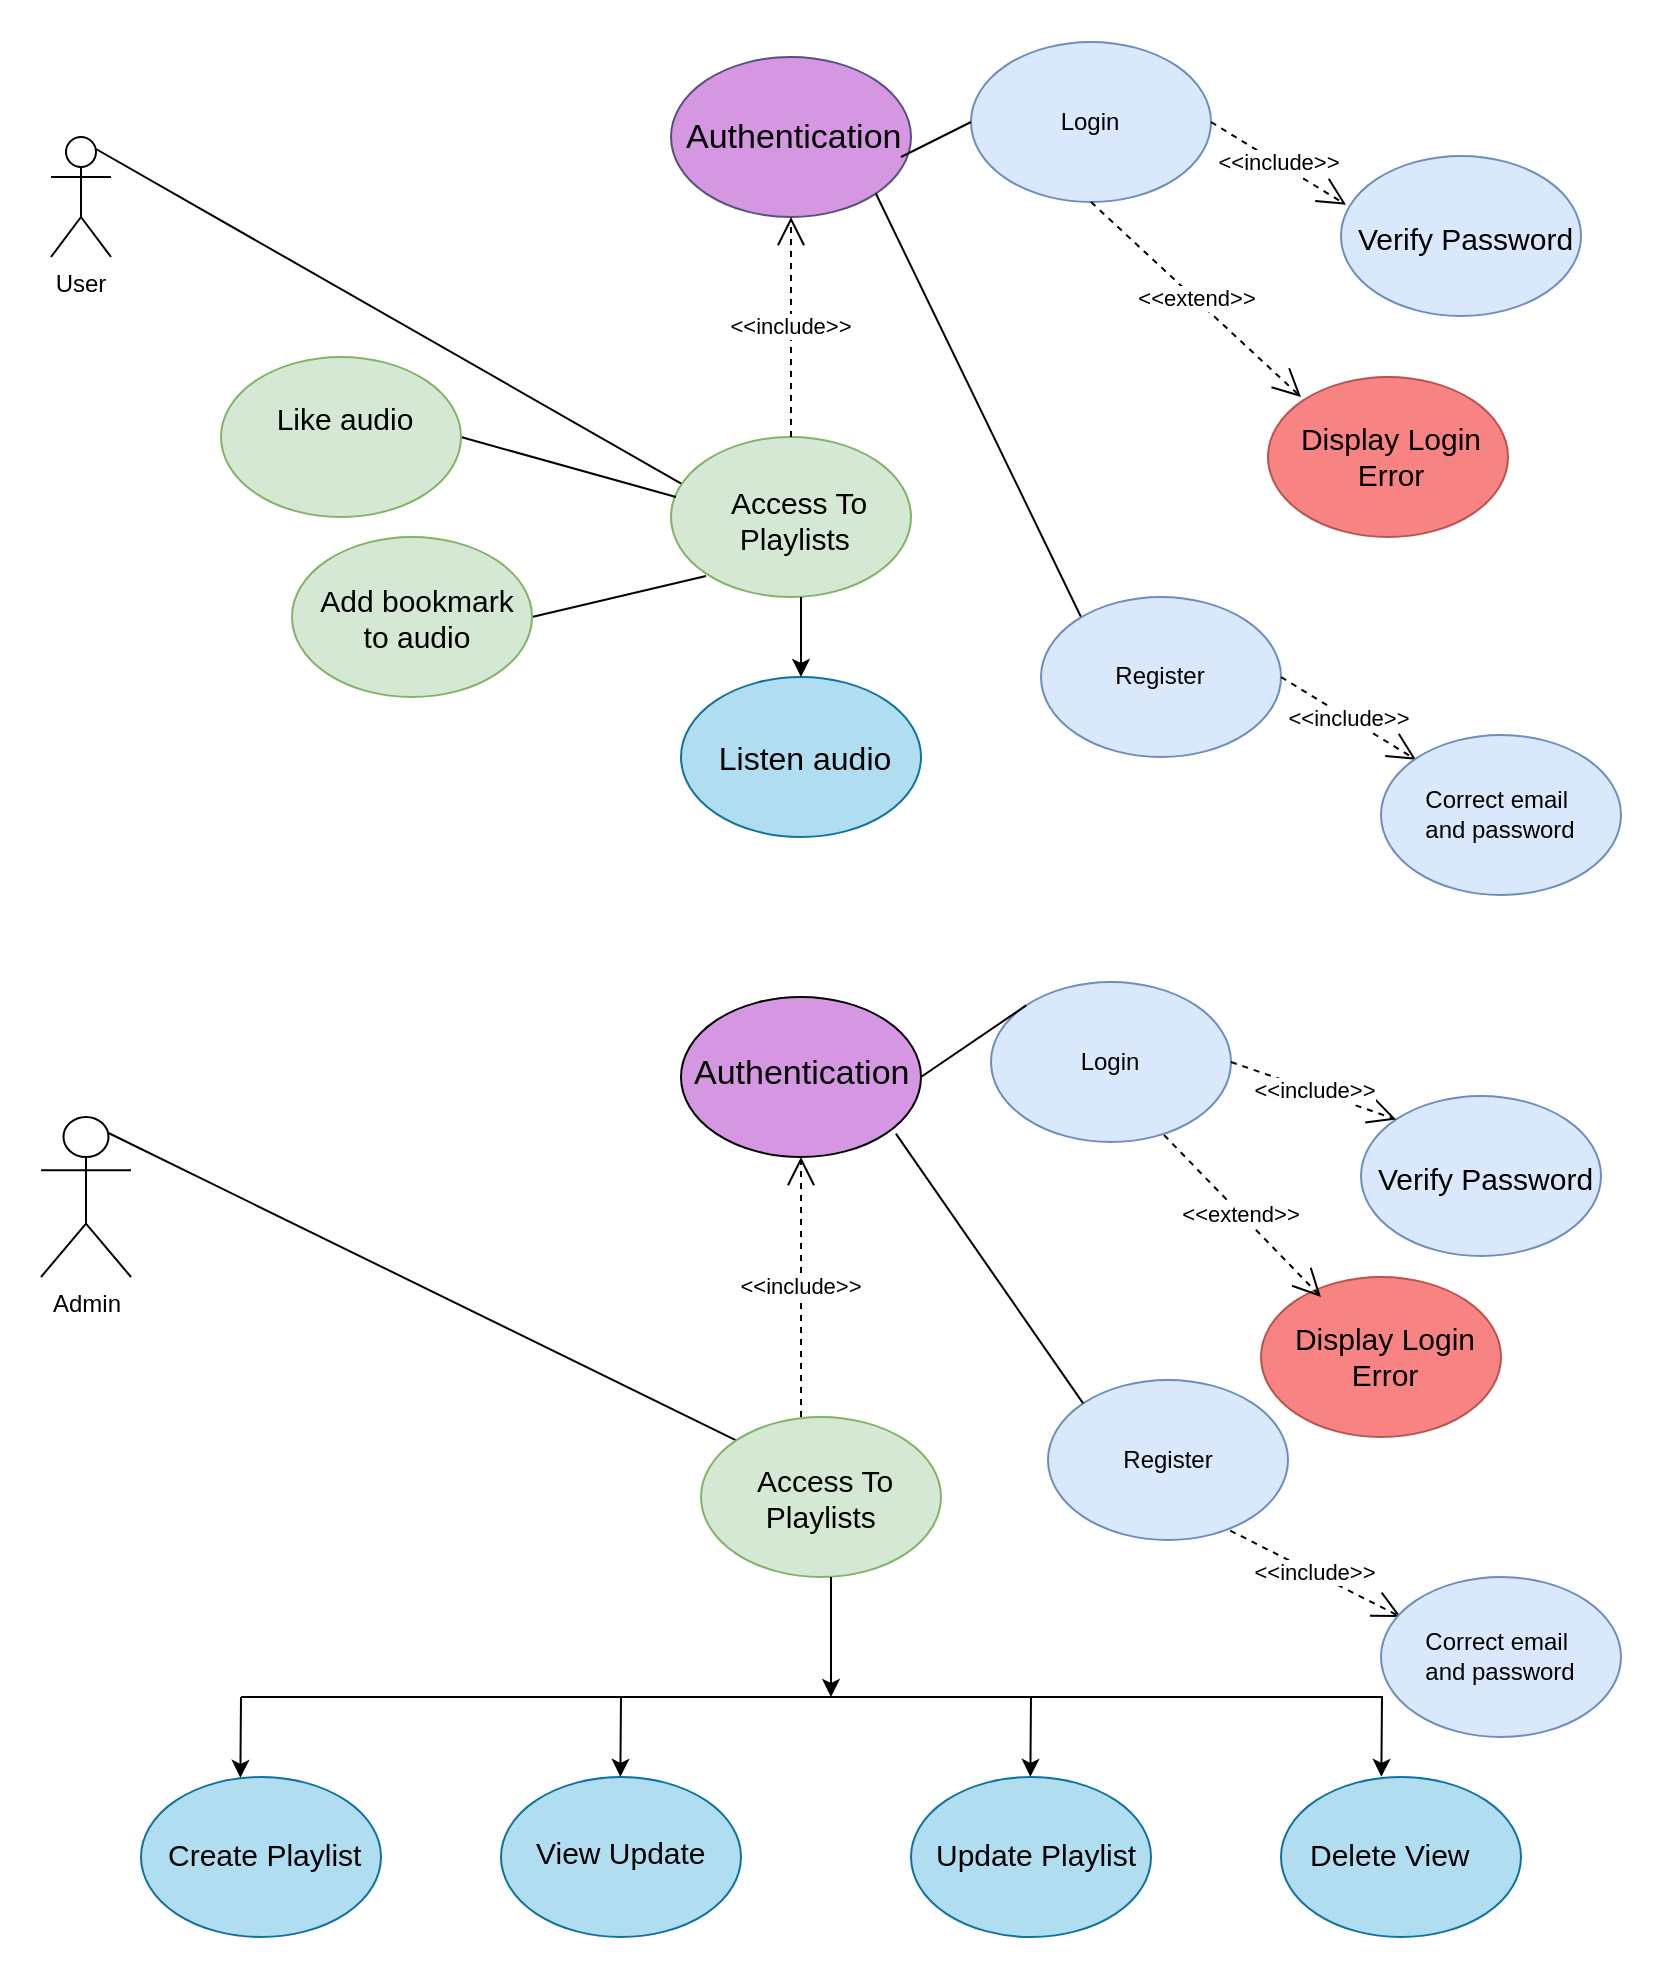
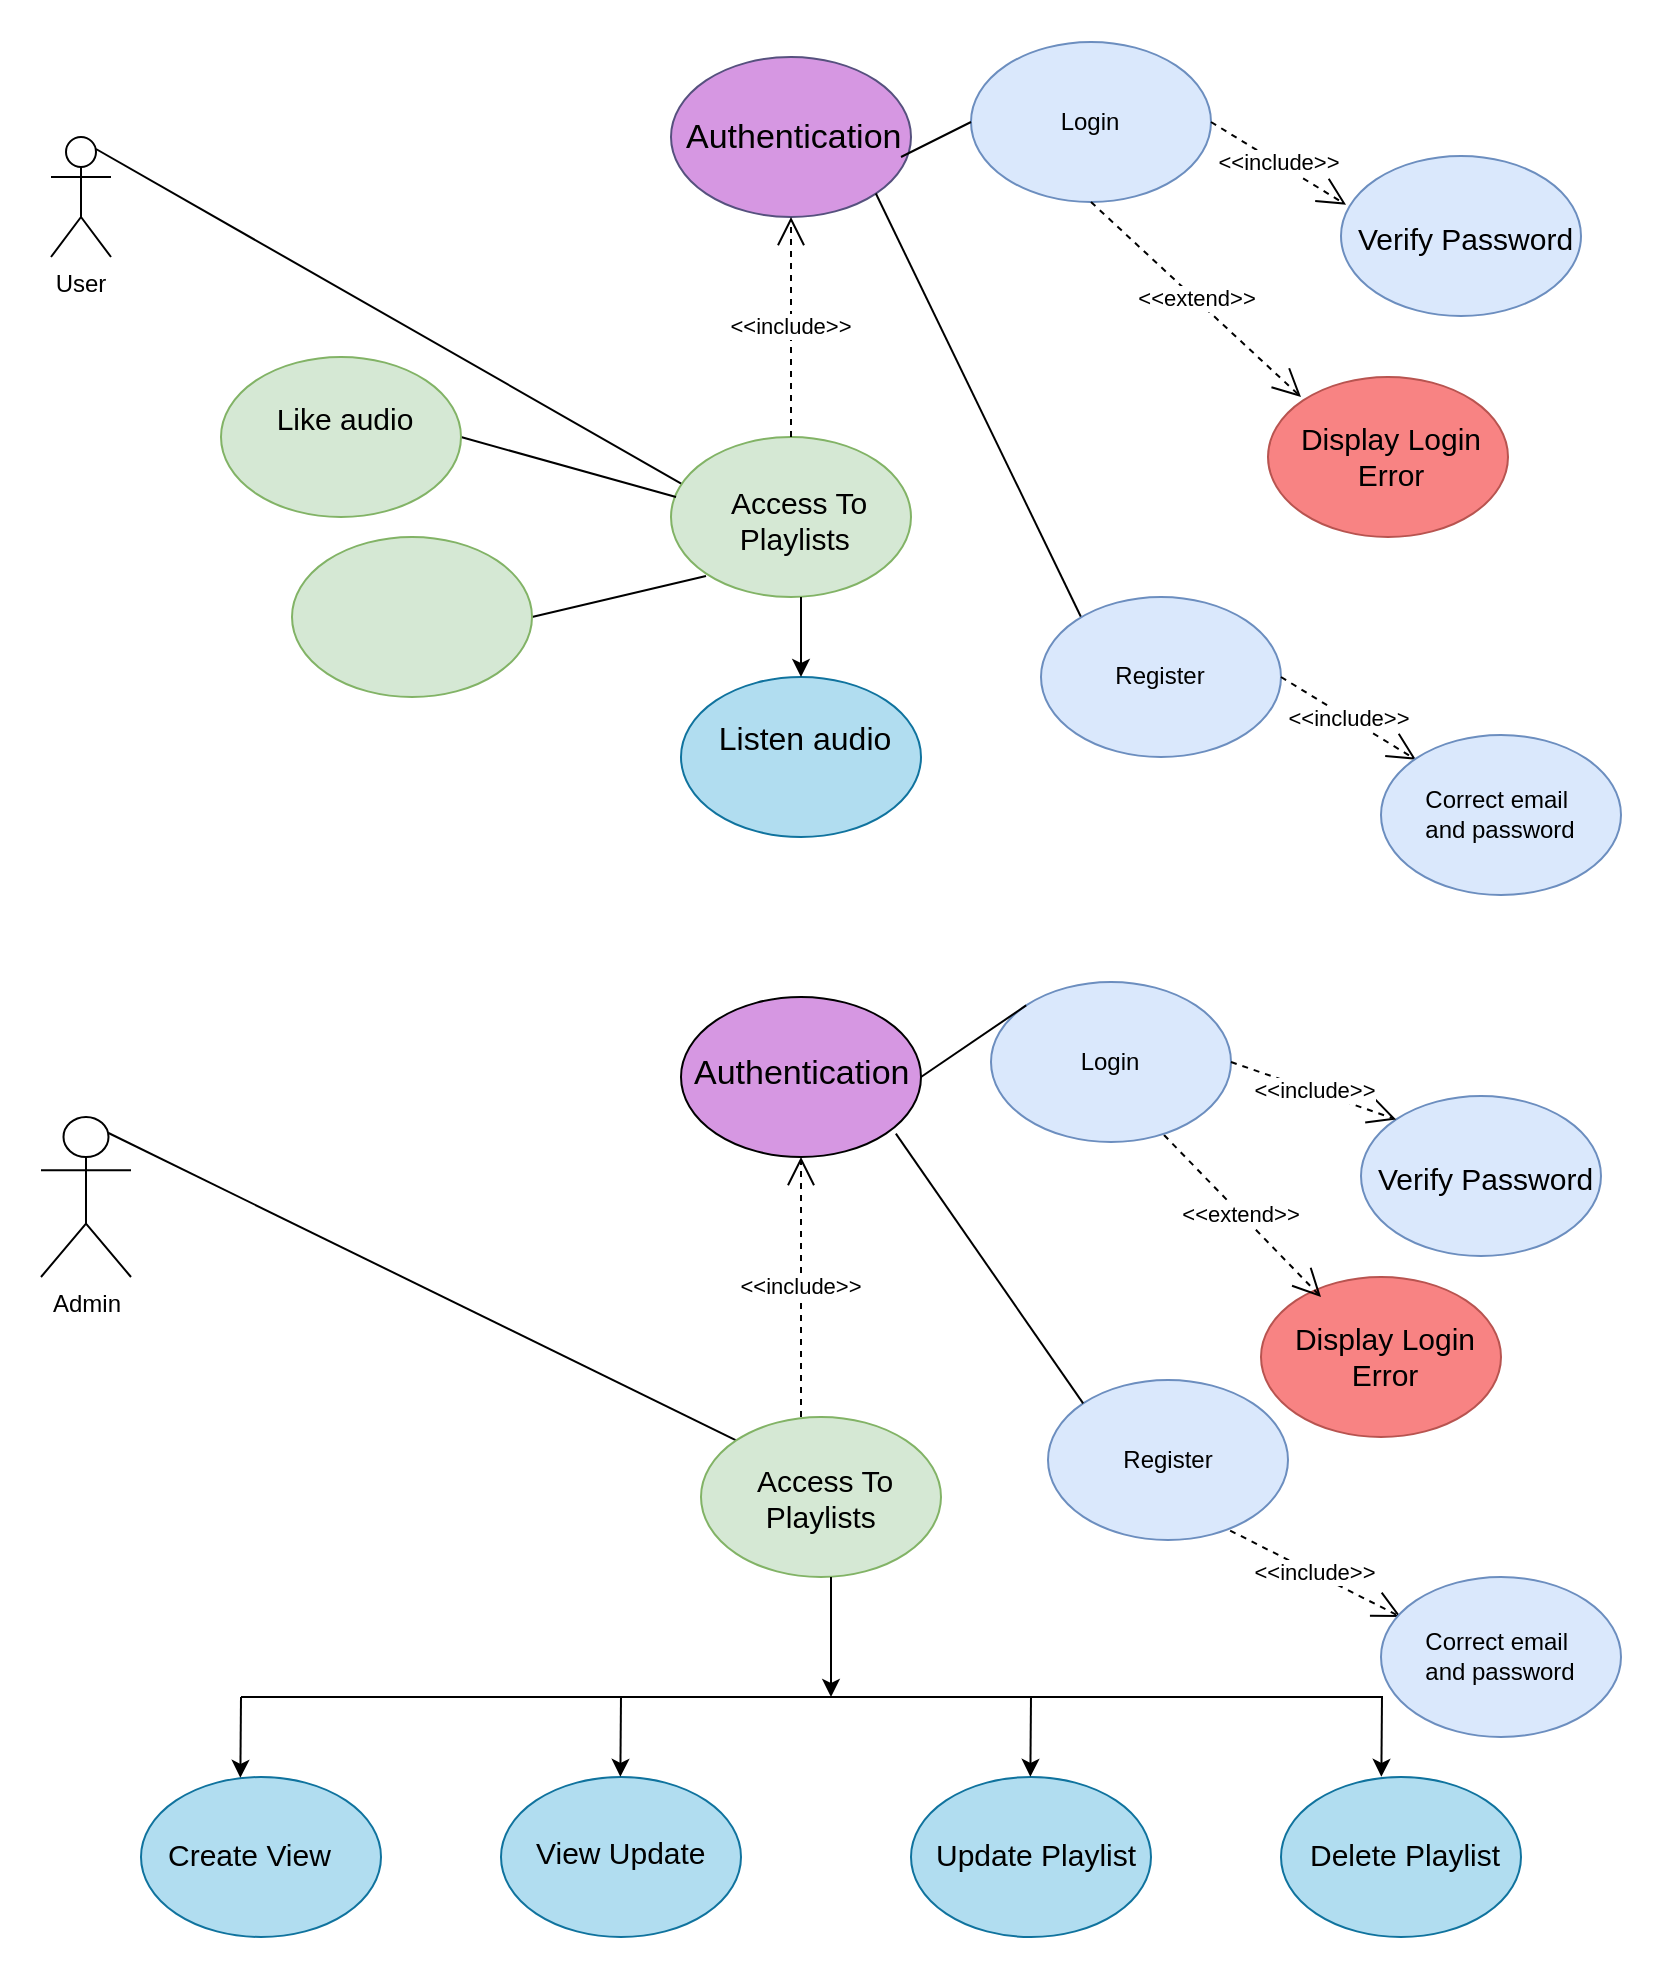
- <mxCell id="70" value="Add bookmark &lt;br&gt;to audio" style="text;html=1;resizable=0;points=[];autosize=1;align=center;verticalAlign=top;spacingTop=-4;fontSize=15;" vertex="1" parent="68"><mxGeometry x="7" y="21" width="110" height="40" as="geometry" /></mxCell>
- <mxCell id="5" value="Listen audio" style="text;html=1;resizable=0;points=[];autosize=1;align=center;verticalAlign=top;spacingTop=-4;fontSize=16;" parent="1" vertex="1"><mxGeometry x="352" y="367" width="100" height="20" as="geometry" /></mxCell>
+ <mxCell id="5" value="Listen audio" style="text;html=1;resizable=0;points=[];autosize=1;align=center;verticalAlign=top;spacingTop=-4;fontSize=16;" parent="1" vertex="1"><mxGeometry x="352" y="357" width="100" height="20" as="geometry" /></mxCell>
- <mxCell id="34" value="Create Playlist" style="text;html=1;resizable=0;points=[];autosize=1;align=left;verticalAlign=top;spacingTop=-4;fontSize=15;" parent="1" vertex="1"><mxGeometry x="82" y="916" width="110" height="20" as="geometry" /></mxCell>
+ <mxCell id="34" value="Create View" style="text;html=1;resizable=0;points=[];autosize=1;align=left;verticalAlign=top;spacingTop=-4;fontSize=15;" parent="1" vertex="1"><mxGeometry x="82" y="916" width="110" height="20" as="geometry" /></mxCell>
- <mxCell id="33" value="Delete View" style="text;html=1;resizable=0;points=[];autosize=1;align=left;verticalAlign=top;spacingTop=-4;fontSize=15;" parent="1" vertex="1"><mxGeometry x="653" y="916" width="110" height="20" as="geometry" /></mxCell>
+ <mxCell id="33" value="Delete Playlist" style="text;html=1;resizable=0;points=[];autosize=1;align=left;verticalAlign=top;spacingTop=-4;fontSize=15;" parent="1" vertex="1"><mxGeometry x="653" y="916" width="110" height="20" as="geometry" /></mxCell>
